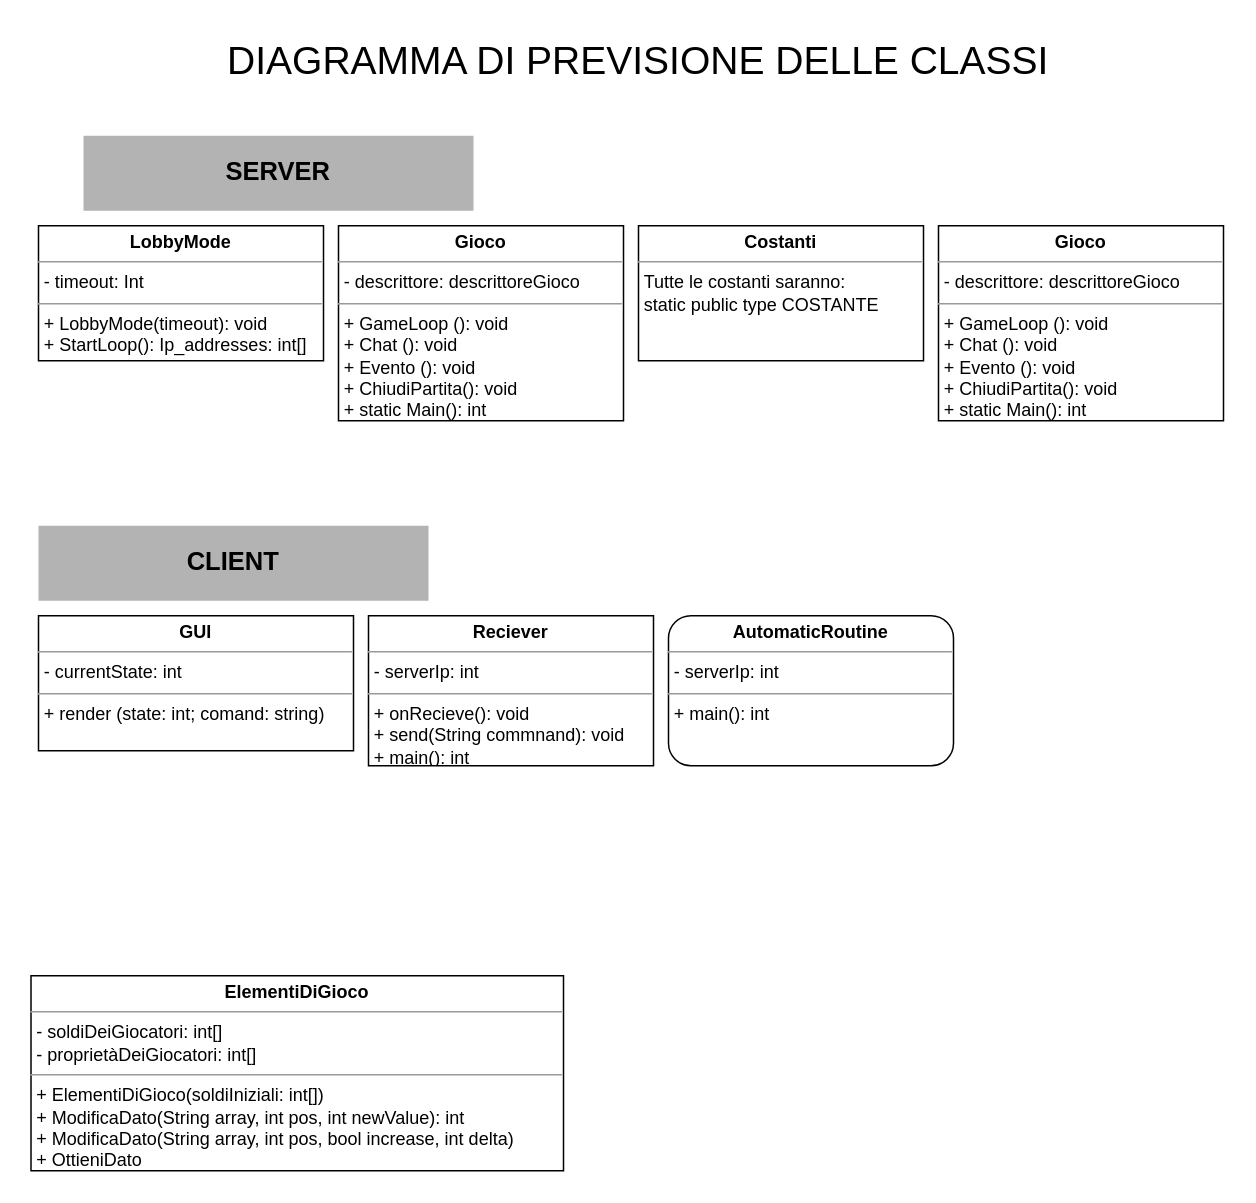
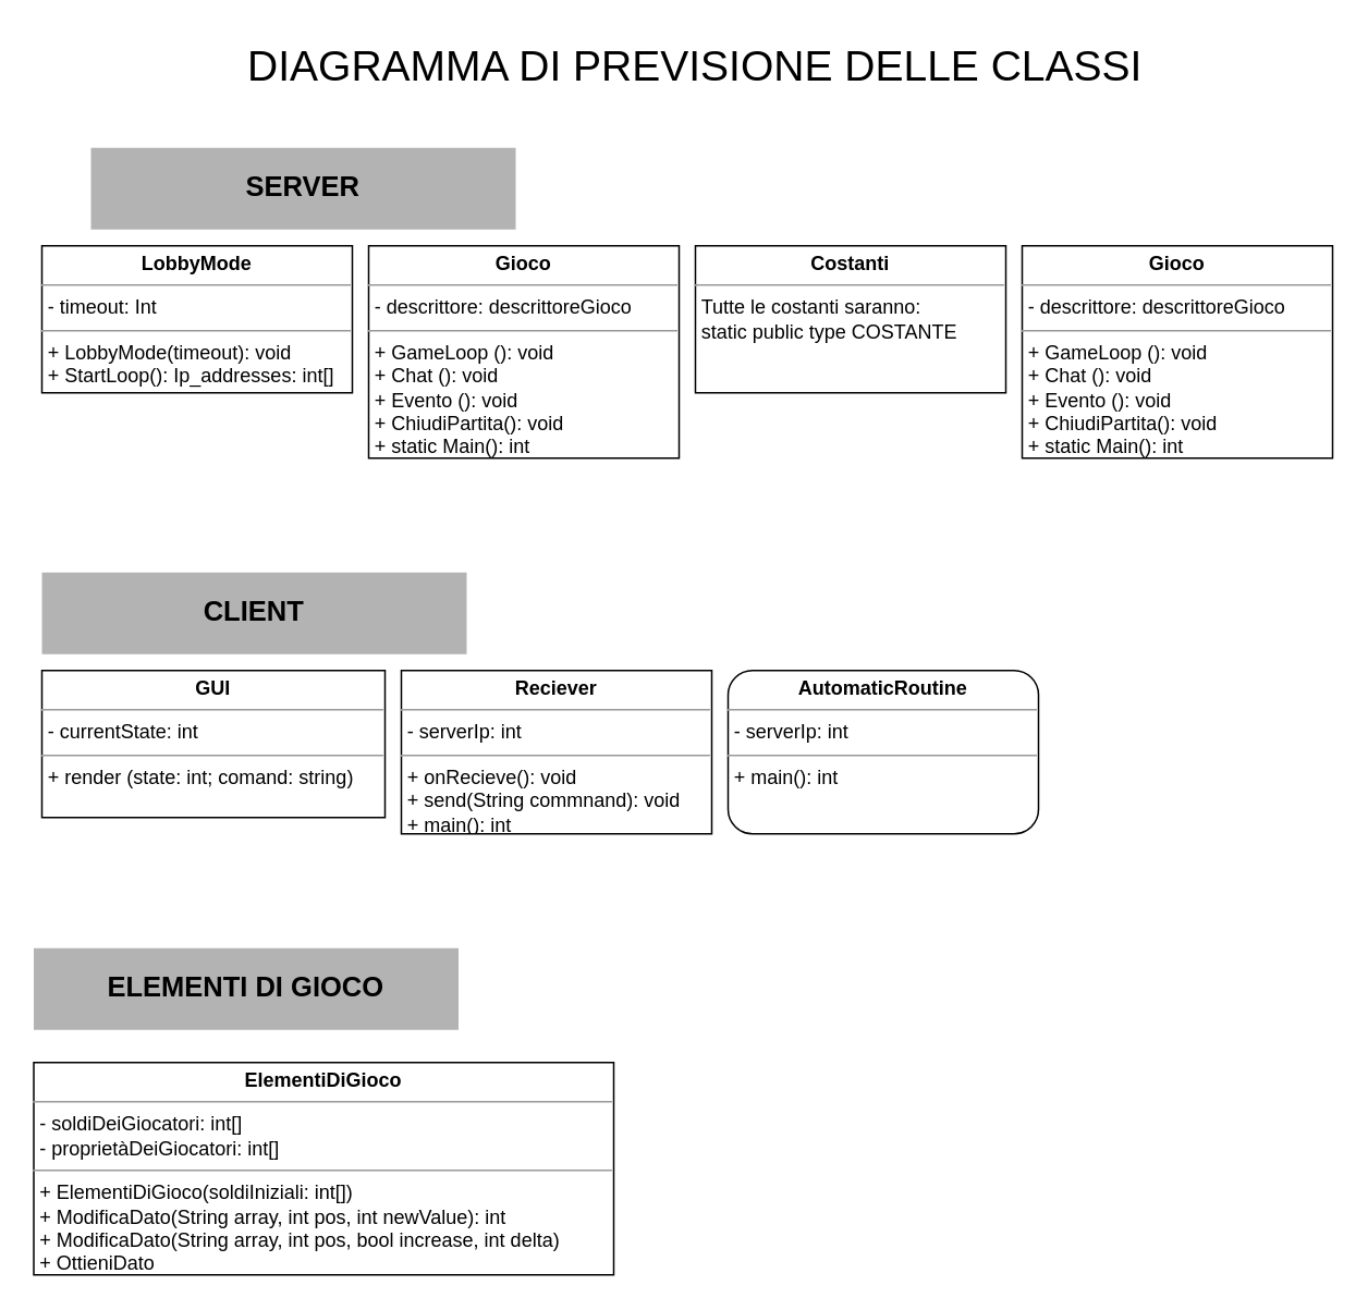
+ <mxCell id="9" value="ELEMENTI DI GIOCO" style="rounded=0;whiteSpace=wrap;html=1;fillColor=#B3B3B3;strokeColor=none;fontSize=17;fontStyle=1" vertex="1" parent="1"><mxGeometry x="20" y="580" width="260" height="50" as="geometry" /></mxCell>
